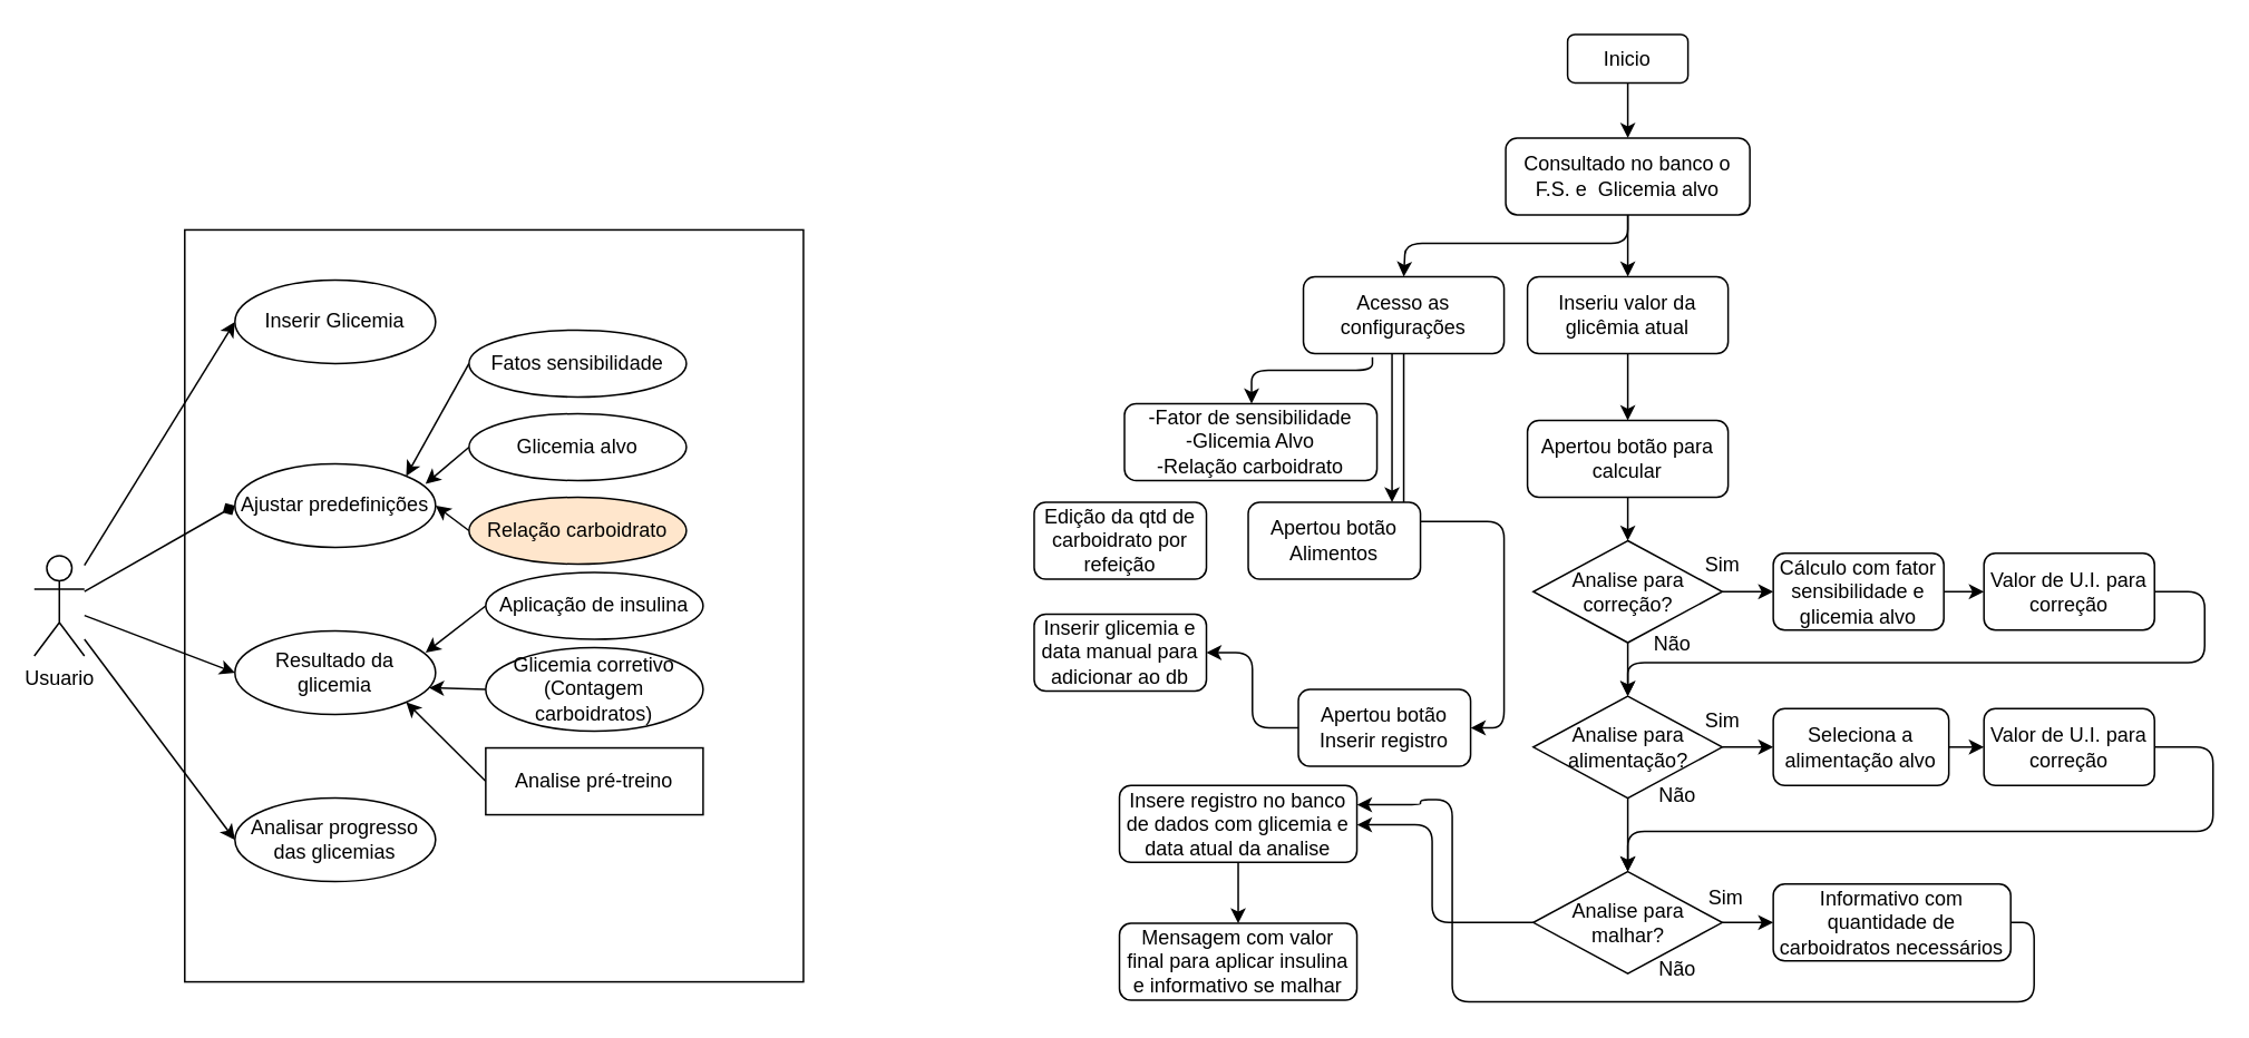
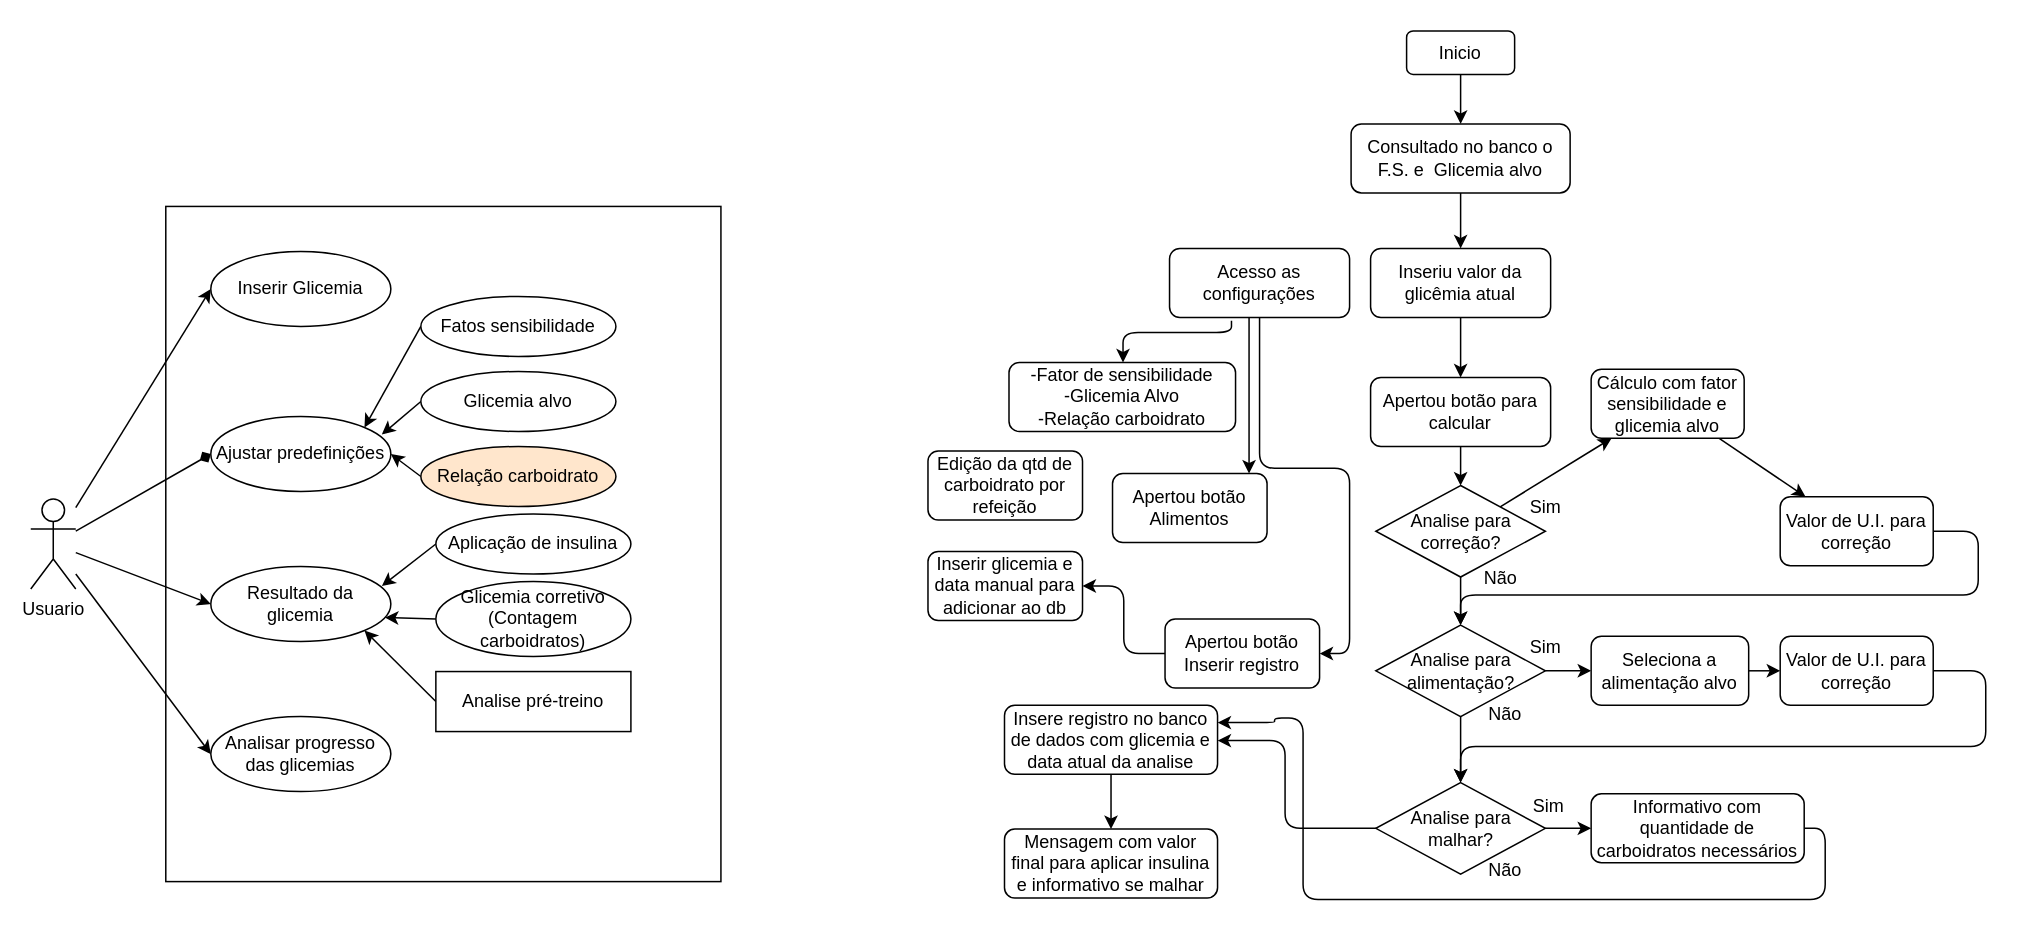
- <mxCell id="25" style="edgeStyle=orthogonalEdgeStyle;orthogonalLoop=1;jettySize=auto;html=1;entryX=0.5;entryY=0;entryDx=0;entryDy=0;" edge="1" parent="1" source="26" target="61"><mxGeometry relative="1" as="geometry"><Array as="points"><mxPoint x="973" y="145" /><mxPoint x="840" y="145" /><mxPoint x="840" y="165" /></Array></mxGeometry></mxCell>
- <mxCell id="63" value="Apertou botão Alimentos" style="rounded=1;whiteSpace=wrap;html=1;" vertex="1" parent="1"><mxGeometry x="746" y="300" width="103" height="46" as="geometry" /></mxCell>
+ <mxCell id="63" value="Apertou botão Alimentos" style="rounded=1;whiteSpace=wrap;html=1;" vertex="1" parent="1"><mxGeometry x="741" y="315" width="103" height="46" as="geometry" /></mxCell>
- <mxCell id="35" value="Cálculo com fator sensibilidade e glicemia alvo" style="rounded=1;whiteSpace=wrap;html=1;" vertex="1" parent="1"><mxGeometry x="1060" y="330.5" width="102" height="46" as="geometry" /></mxCell>
+ <mxCell id="35" value="Cálculo com fator sensibilidade e glicemia alvo" style="rounded=1;whiteSpace=wrap;html=1;" vertex="1" parent="1"><mxGeometry x="1060" y="245.5" width="102" height="46" as="geometry" /></mxCell>
